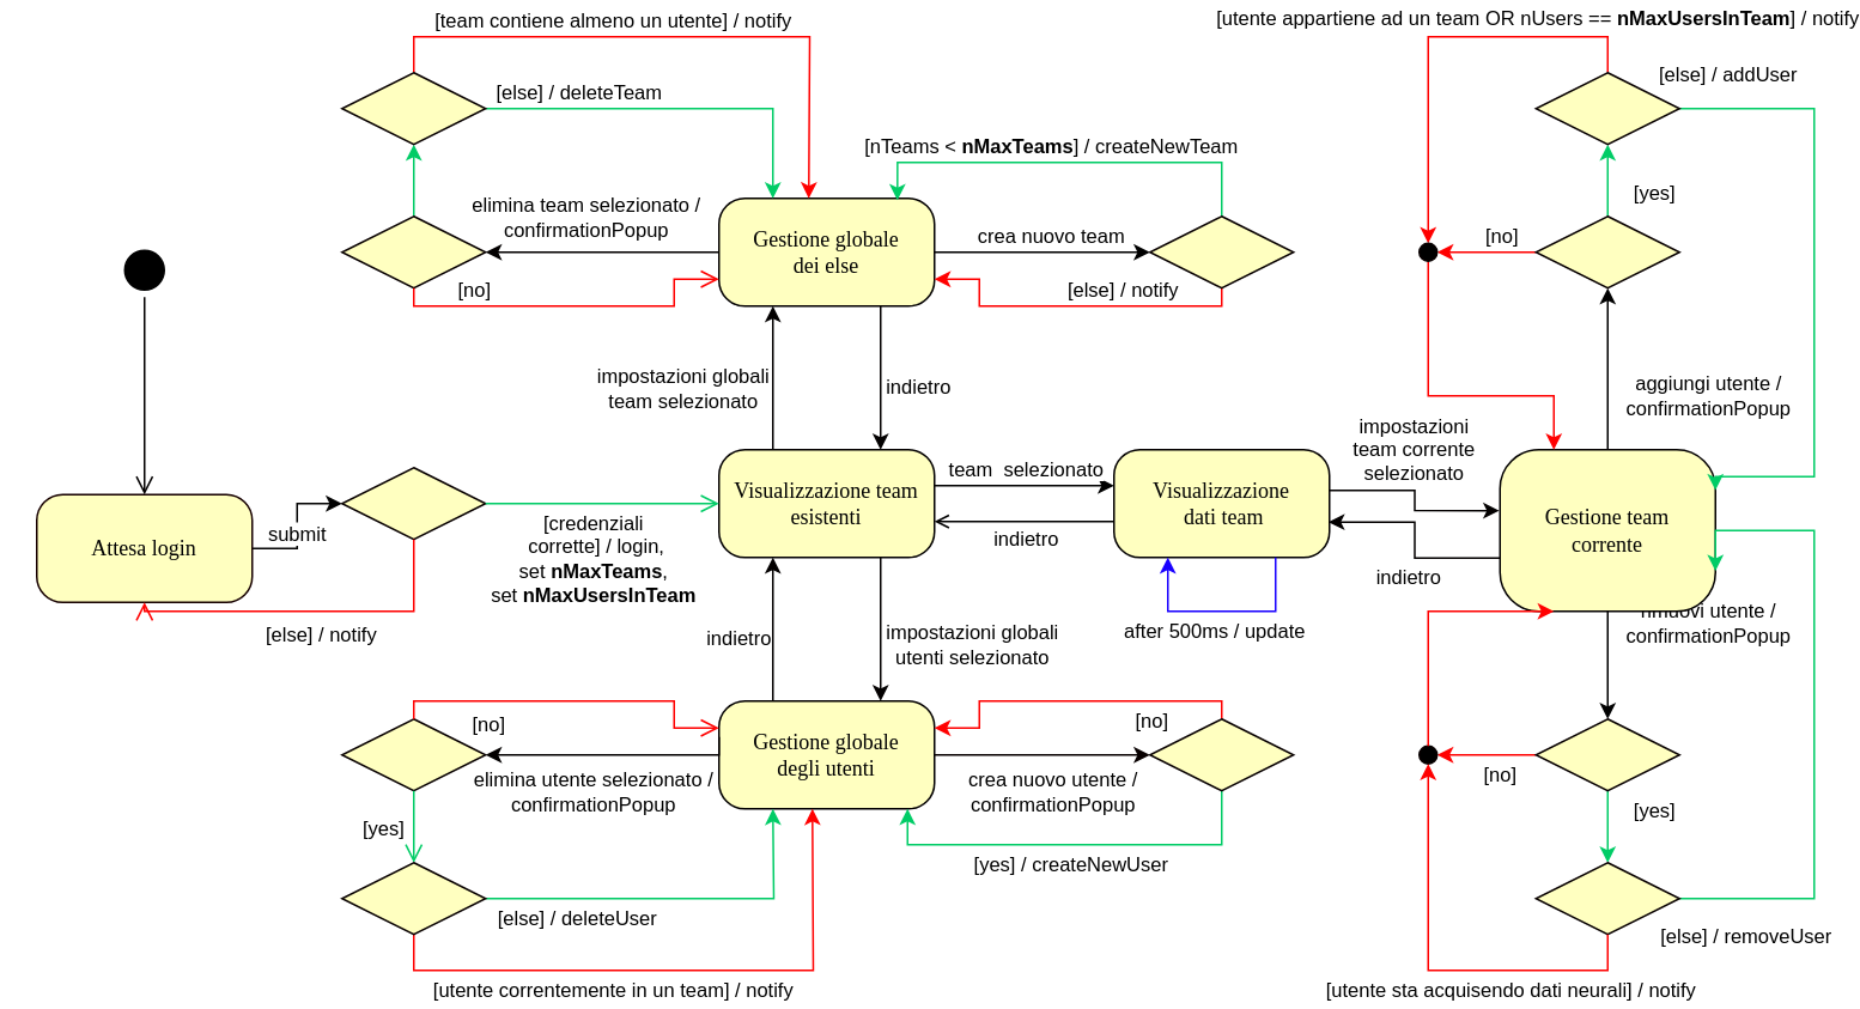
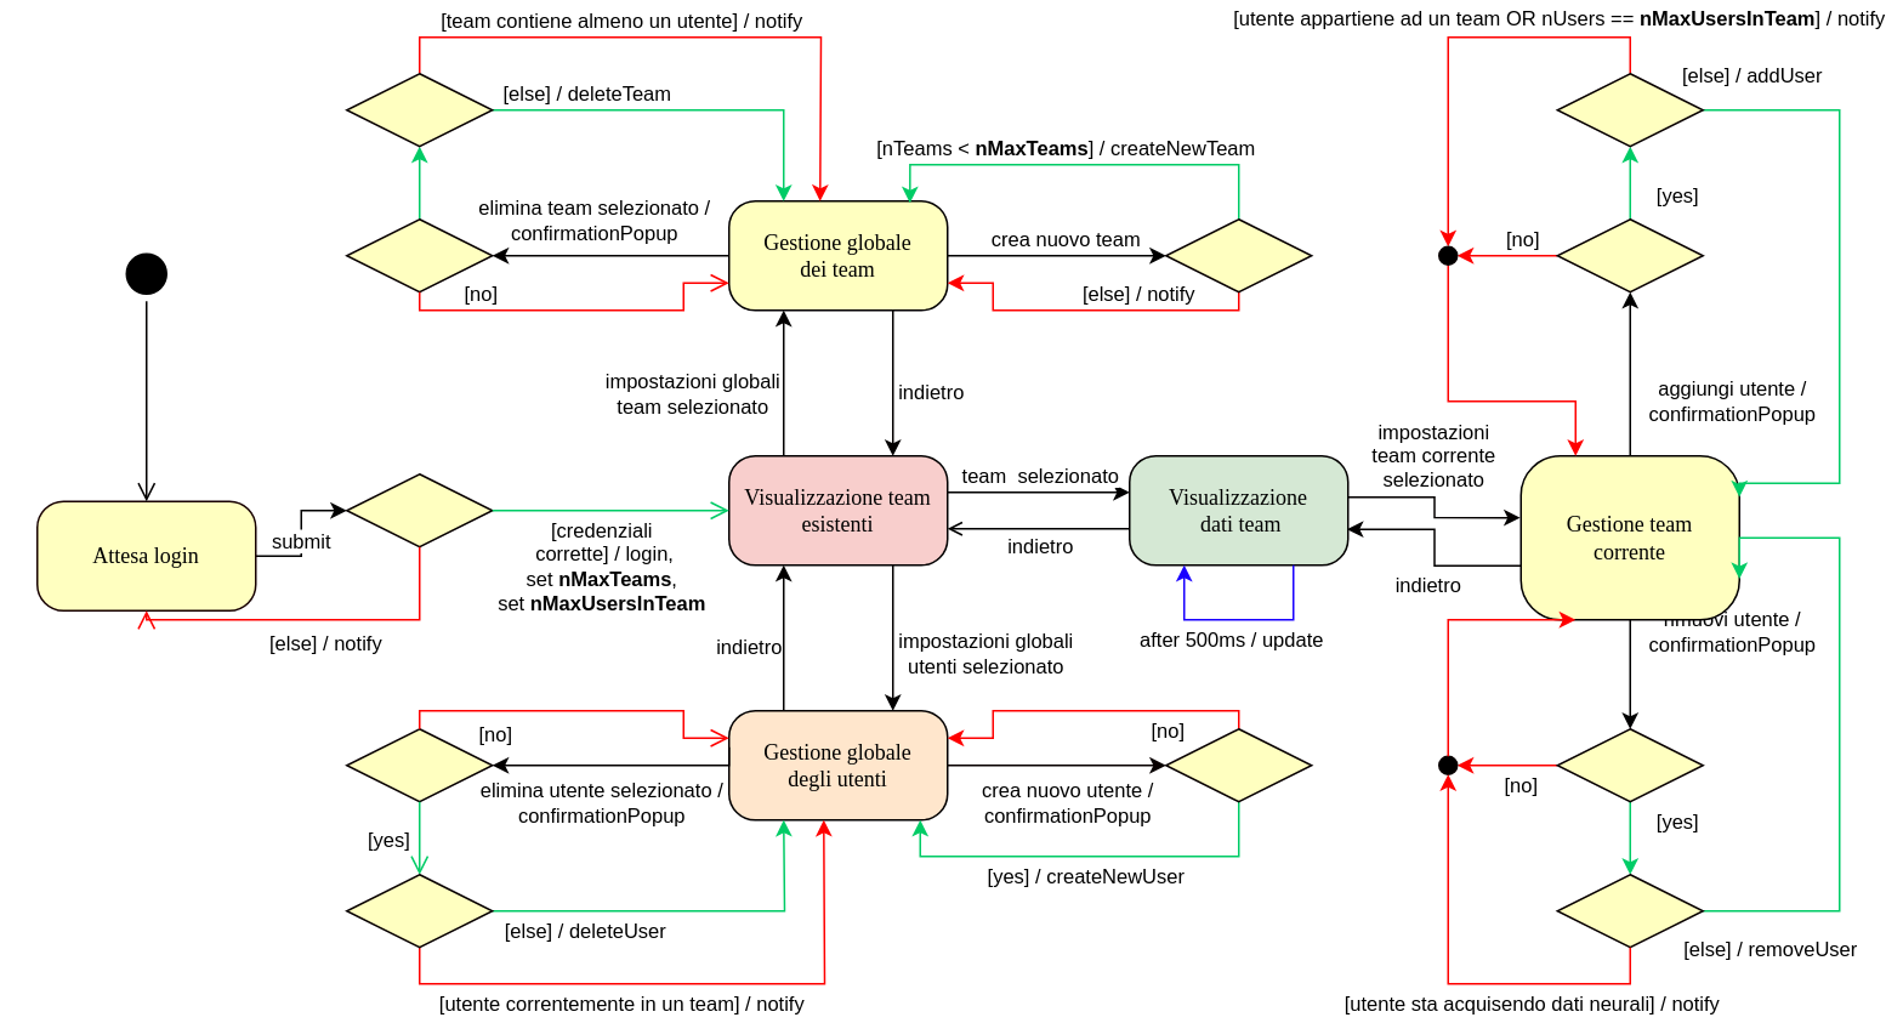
- <mxCell id="37" value="Gestione globale&lt;br&gt;dei else" style="rounded=1;whiteSpace=wrap;html=1;arcSize=24;fillColor=#ffffc0;shadow=0;comic=0;labelBackgroundColor=none;fontFamily=Verdana;fontSize=12;fontColor=#000000;align=center;strokeColor=#030000;" vertex="1" parent="1"><mxGeometry x="400" y="110" width="120" height="60" as="geometry" /></mxCell>
+ <mxCell id="37" value="Gestione globale&lt;br&gt;dei team" style="rounded=1;whiteSpace=wrap;html=1;arcSize=24;fillColor=#ffffc0;shadow=0;comic=0;labelBackgroundColor=none;fontFamily=Verdana;fontSize=12;fontColor=#000000;align=center;strokeColor=#030000;" vertex="1" parent="1"><mxGeometry x="400" y="110" width="120" height="60" as="geometry" /></mxCell>
- <mxCell id="11" value="Visualizzazione team esistenti" style="rounded=1;whiteSpace=wrap;html=1;arcSize=24;fillColor=#ffffc0;shadow=0;comic=0;labelBackgroundColor=none;fontFamily=Verdana;fontSize=12;fontColor=#000000;align=center;strokeColor=#030000;" vertex="1" parent="1"><mxGeometry x="400" y="250" width="120" height="60" as="geometry" /></mxCell>
+ <mxCell id="11" value="Visualizzazione team esistenti" style="rounded=1;whiteSpace=wrap;html=1;arcSize=24;fillColor=#f8cecc;shadow=0;comic=0;labelBackgroundColor=none;fontFamily=Verdana;fontSize=12;fontColor=#000000;align=center;strokeColor=#030000;" vertex="1" parent="1"><mxGeometry x="400" y="250" width="120" height="60" as="geometry" /></mxCell>
- <mxCell id="16" value="Visualizzazione&lt;br&gt;&amp;nbsp;dati team" style="rounded=1;whiteSpace=wrap;html=1;arcSize=24;fillColor=#ffffc0;shadow=0;comic=0;labelBackgroundColor=none;fontFamily=Verdana;fontSize=12;fontColor=#000000;align=center;strokeColor=#030000;" vertex="1" parent="1"><mxGeometry x="620" y="250" width="120" height="60" as="geometry" /></mxCell>
+ <mxCell id="16" value="Visualizzazione&lt;br&gt;&amp;nbsp;dati team" style="rounded=1;whiteSpace=wrap;html=1;arcSize=24;fillColor=#d5e8d4;shadow=0;comic=0;labelBackgroundColor=none;fontFamily=Verdana;fontSize=12;fontColor=#000000;align=center;strokeColor=#030000;" vertex="1" parent="1"><mxGeometry x="620" y="250" width="120" height="60" as="geometry" /></mxCell>
- <mxCell id="42" value="Gestione globale&lt;br&gt;degli utenti" style="rounded=1;whiteSpace=wrap;html=1;arcSize=24;fillColor=#ffffc0;shadow=0;comic=0;labelBackgroundColor=none;fontFamily=Verdana;fontSize=12;fontColor=#000000;align=center;strokeColor=#030000;" vertex="1" parent="1"><mxGeometry x="400" y="390" width="120" height="60" as="geometry" /></mxCell>
+ <mxCell id="42" value="Gestione globale&lt;br&gt;degli utenti" style="rounded=1;whiteSpace=wrap;html=1;arcSize=24;fillColor=#ffe6cc;shadow=0;comic=0;labelBackgroundColor=none;fontFamily=Verdana;fontSize=12;fontColor=#000000;align=center;strokeColor=#030000;" vertex="1" parent="1"><mxGeometry x="400" y="390" width="120" height="60" as="geometry" /></mxCell>
